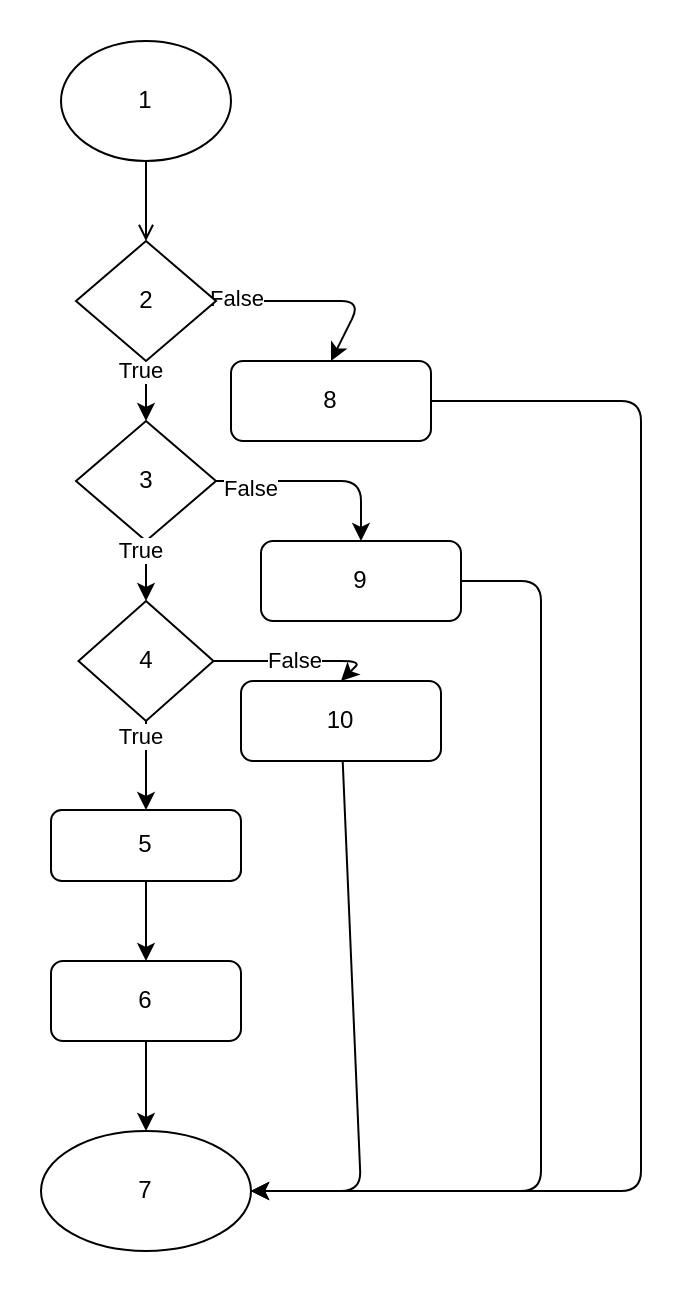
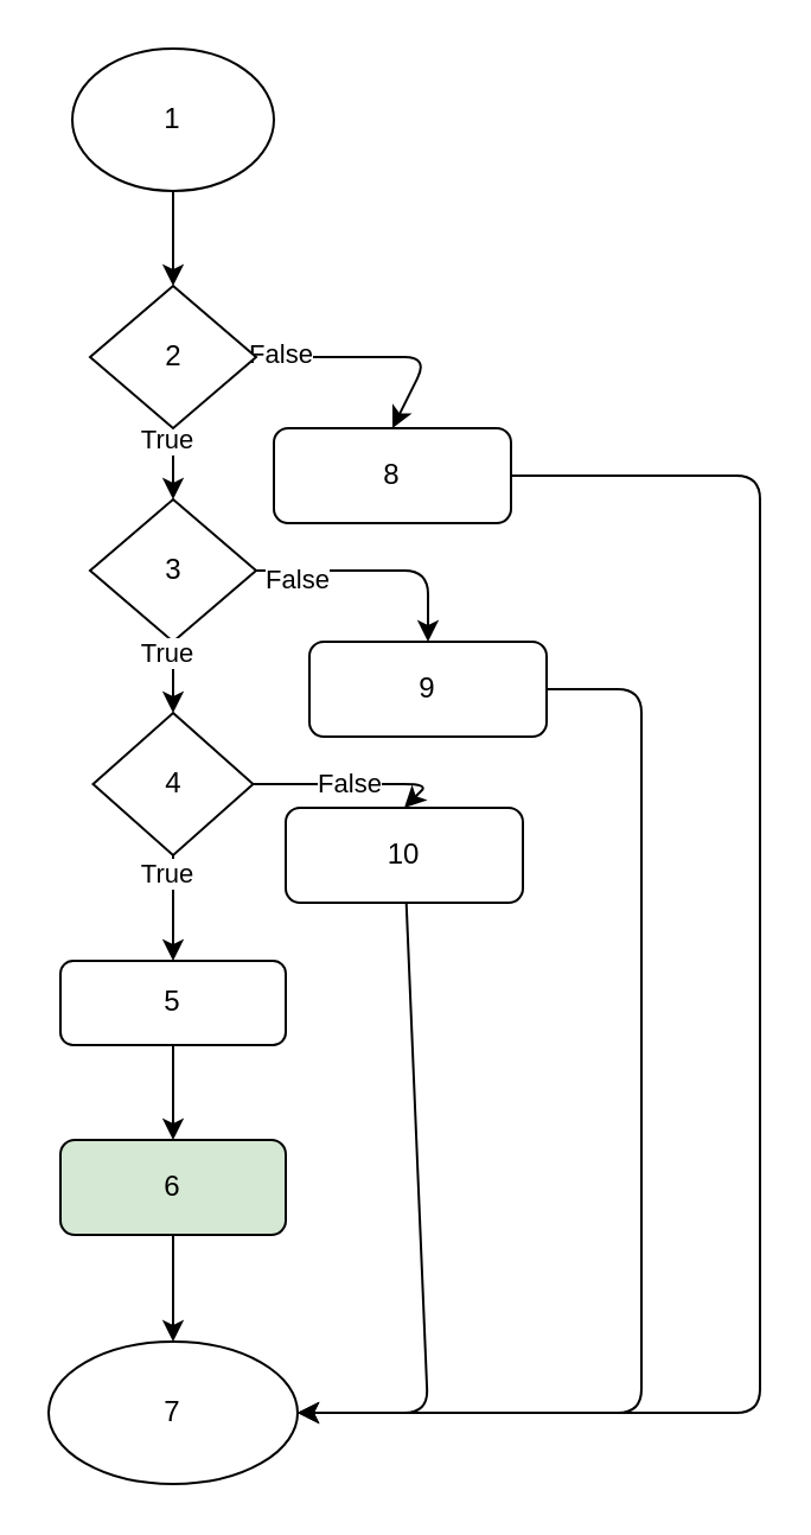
- <mxCell id="2" style="edgeStyle=none;html=1;endArrow=open;" parent="1" source="3" target="8" edge="1"><mxGeometry relative="1" as="geometry" /></mxCell>
+ <mxCell id="2" style="edgeStyle=none;html=1;" parent="1" source="3" target="8" edge="1"><mxGeometry relative="1" as="geometry" /></mxCell>
- <mxCell id="22" value="6" style="rounded=1;whiteSpace=wrap;html=1;" parent="1" vertex="1"><mxGeometry x="25" y="480" width="95" height="40" as="geometry" /></mxCell>
+ <mxCell id="22" value="6" style="rounded=1;whiteSpace=wrap;html=1;fillColor=#d5e8d4;" parent="1" vertex="1"><mxGeometry x="25" y="480" width="95" height="40" as="geometry" /></mxCell>
